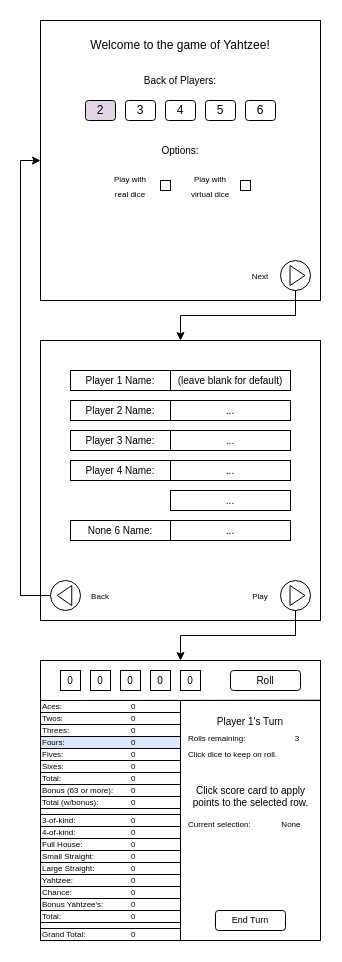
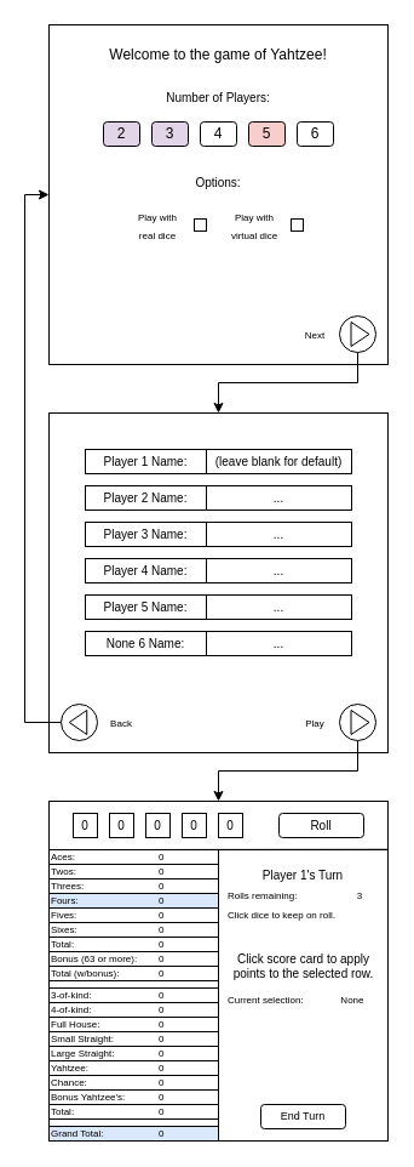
- <mxCell id="4" value="&lt;font style=&quot;font-size: 10px;&quot;&gt;Back of Players:&lt;/font&gt;" style="rounded=0;whiteSpace=wrap;html=1;strokeColor=none;" parent="3" vertex="1"><mxGeometry y="10" width="200" height="20" as="geometry" /></mxCell>
+ <mxCell id="4" value="&lt;font style=&quot;font-size: 10px;&quot;&gt;Number of Players:&lt;/font&gt;" style="rounded=0;whiteSpace=wrap;html=1;strokeColor=none;" parent="3" vertex="1"><mxGeometry y="10" width="200" height="20" as="geometry" /></mxCell>
- <mxCell id="7" value="3" style="rounded=1;whiteSpace=wrap;html=1;" parent="5" vertex="1"><mxGeometry x="40" width="30" height="20" as="geometry" /></mxCell>
+ <mxCell id="7" value="3" style="rounded=1;whiteSpace=wrap;html=1;fillColor=#e1d5e7;" parent="5" vertex="1"><mxGeometry x="40" width="30" height="20" as="geometry" /></mxCell>
- <mxCell id="10" value="5" style="rounded=1;whiteSpace=wrap;html=1;" parent="5" vertex="1"><mxGeometry x="120" width="30" height="20" as="geometry" /></mxCell>
+ <mxCell id="10" value="5" style="rounded=1;whiteSpace=wrap;html=1;fillColor=#f8cecc;" parent="5" vertex="1"><mxGeometry x="120" width="30" height="20" as="geometry" /></mxCell>
+ <mxCell id="40" value="Player 5 Name:" style="rounded=0;whiteSpace=wrap;html=1;fontSize=10;" parent="39" vertex="1"><mxGeometry width="100" height="20" as="geometry" /></mxCell>
- <mxCell id="78" value="&lt;div style=&quot;&quot;&gt;&lt;span style=&quot;background-color: initial;&quot;&gt;Grand Total:&lt;/span&gt;&lt;span style=&quot;background-color: initial; white-space: pre;&quot;&gt;&#09;&lt;span style=&quot;white-space: pre;&quot;&gt;&#09;&lt;span style=&quot;white-space: pre;&quot;&gt;&#09;&lt;/span&gt;&lt;/span&gt;&lt;/span&gt;&lt;span style=&quot;background-color: initial;&quot;&gt;0&lt;/span&gt;&lt;/div&gt;" style="rounded=0;whiteSpace=wrap;html=1;fontSize=8;align=left;" parent="1" vertex="1"><mxGeometry x="40" y="928" width="140" height="12" as="geometry" /></mxCell>
+ <mxCell id="78" value="&lt;div style=&quot;&quot;&gt;&lt;span style=&quot;background-color: initial;&quot;&gt;Grand Total:&lt;/span&gt;&lt;span style=&quot;background-color: initial; white-space: pre;&quot;&gt;&#09;&lt;span style=&quot;white-space: pre;&quot;&gt;&#09;&lt;span style=&quot;white-space: pre;&quot;&gt;&#09;&lt;/span&gt;&lt;/span&gt;&lt;/span&gt;&lt;span style=&quot;background-color: initial;&quot;&gt;0&lt;/span&gt;&lt;/div&gt;" style="rounded=0;whiteSpace=wrap;html=1;fontSize=8;align=left;fillColor=#dae8fc;" parent="1" vertex="1"><mxGeometry x="40" y="928" width="140" height="12" as="geometry" /></mxCell>
